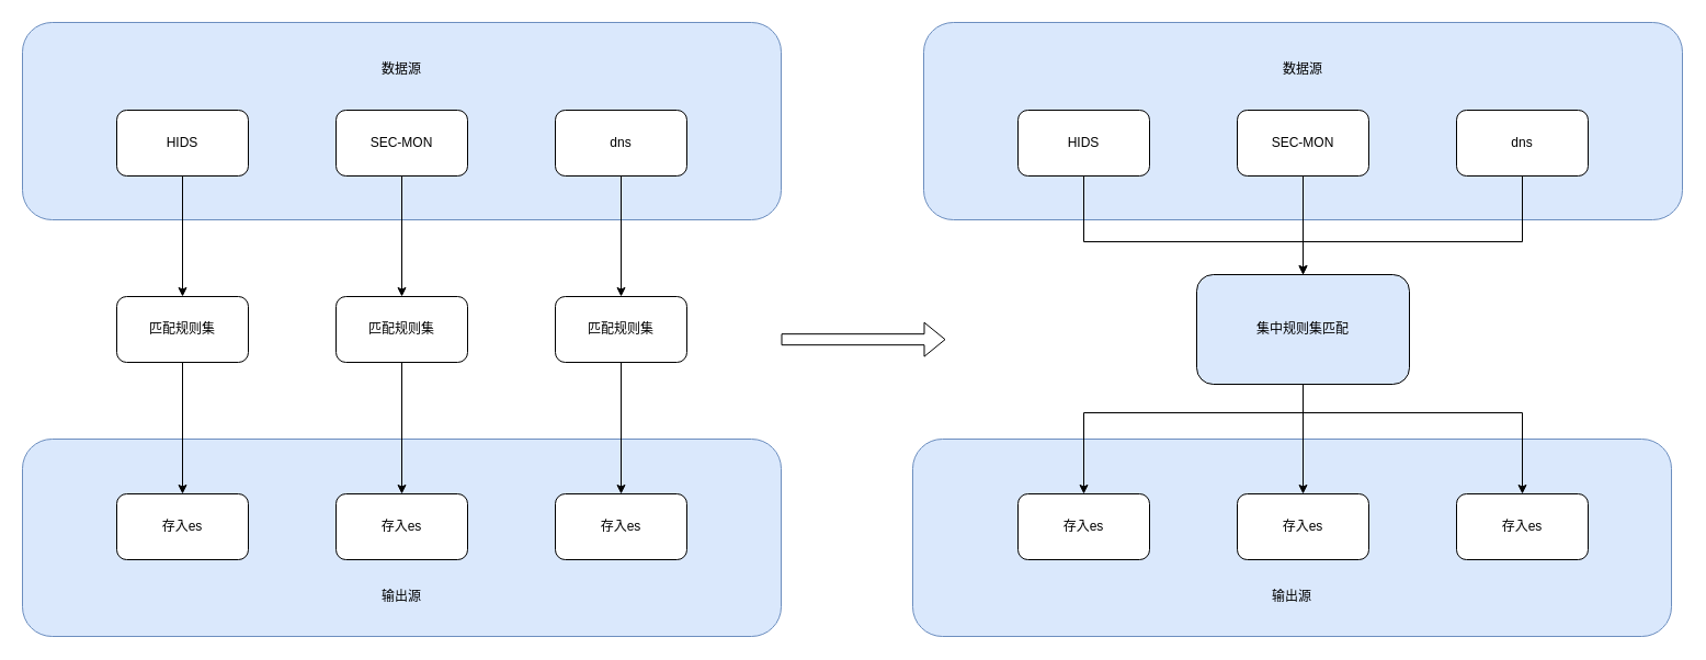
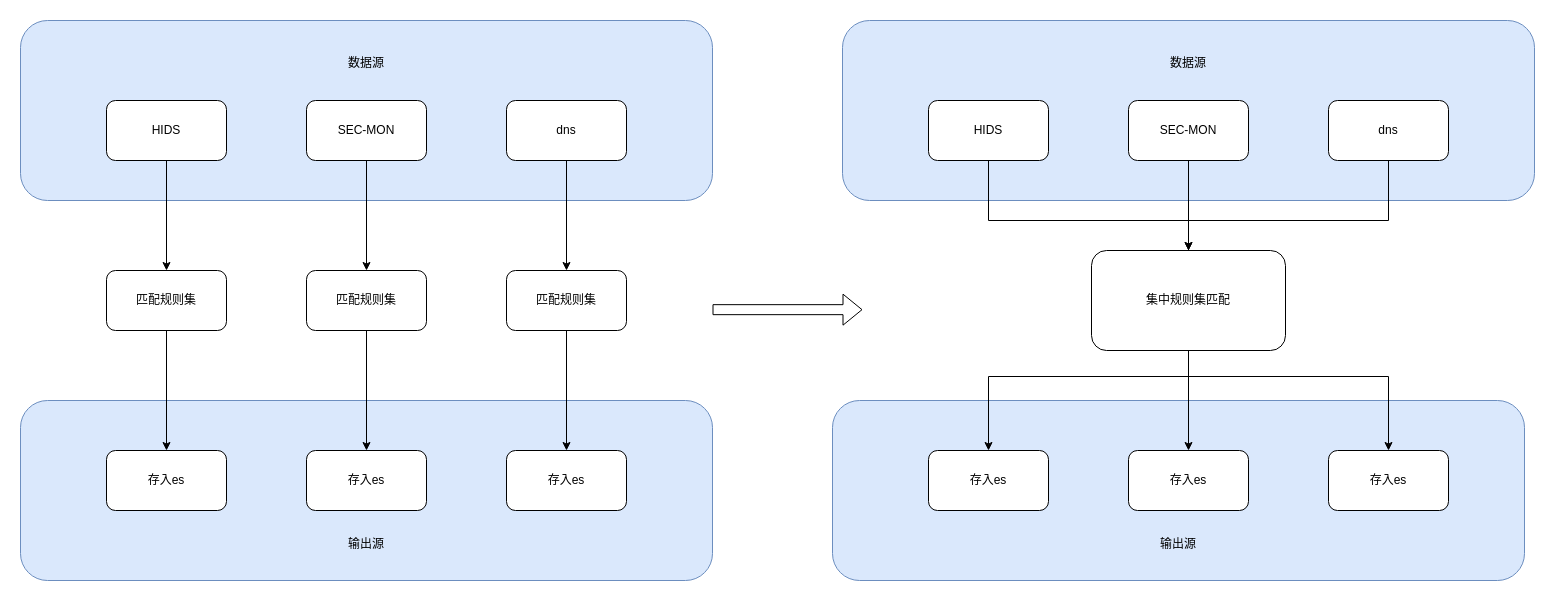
- <mxCell id="28" value="集中规则集匹配" style="rounded=1;whiteSpace=wrap;html=1;labelBackgroundColor=none;fillColor=#dae8fc;" vertex="1" parent="1"><mxGeometry x="1091" y="250" width="194" height="100" as="geometry" /></mxCell>
+ <mxCell id="28" value="集中规则集匹配" style="rounded=1;whiteSpace=wrap;html=1;labelBackgroundColor=none;" vertex="1" parent="1"><mxGeometry x="1091" y="250" width="194" height="100" as="geometry" /></mxCell>
